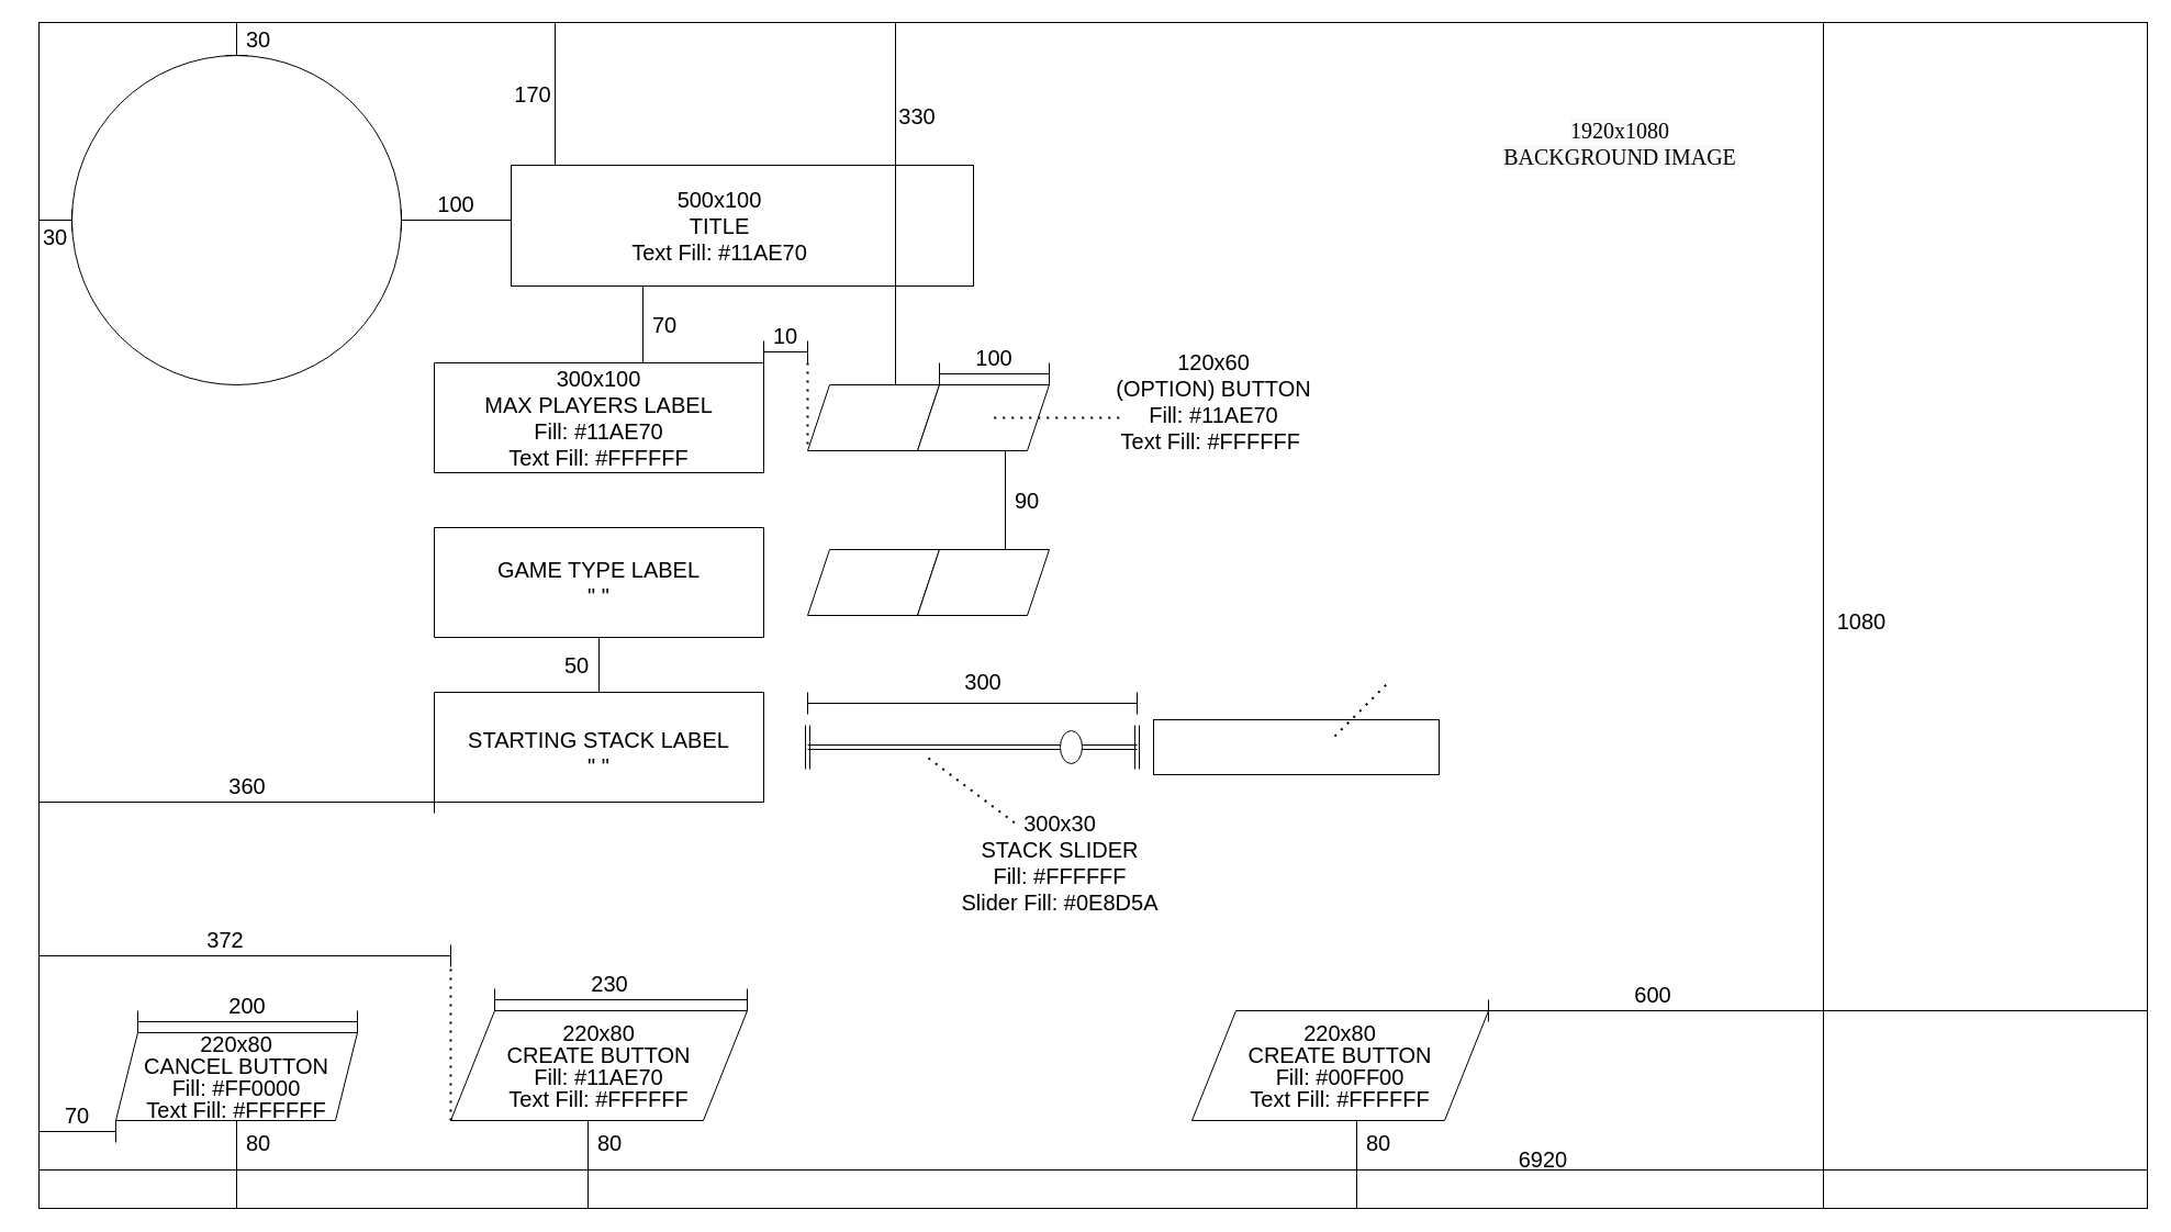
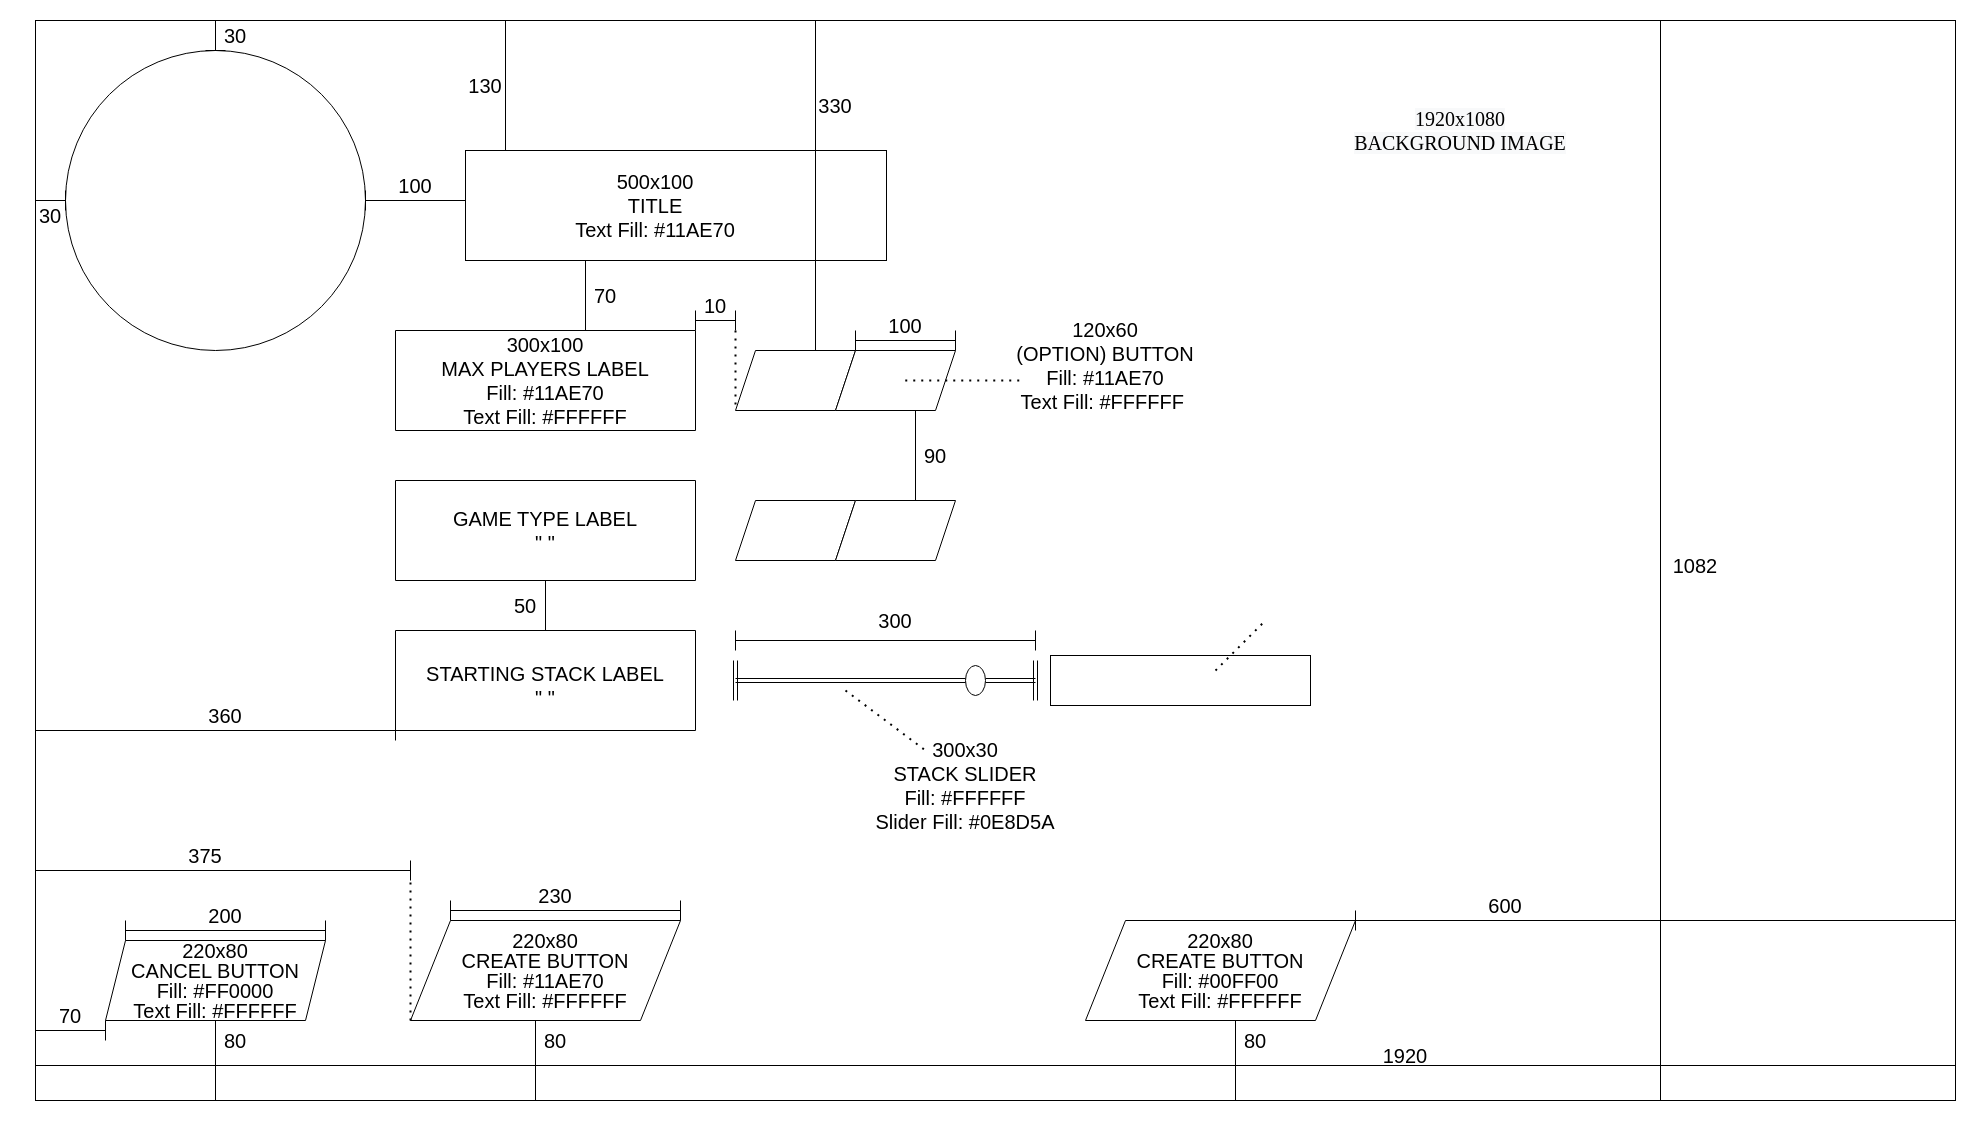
- <mxCell id="15" value="170" style="text;html=1;strokeColor=none;fillColor=none;align=center;verticalAlign=middle;whiteSpace=wrap;rounded=0;fontSize=20;" parent="1" vertex="1"><mxGeometry x="455" y="70" width="60" height="30" as="geometry" /></mxCell>
+ <mxCell id="15" value="130" style="text;html=1;strokeColor=none;fillColor=none;align=center;verticalAlign=middle;whiteSpace=wrap;rounded=0;fontSize=20;" parent="1" vertex="1"><mxGeometry x="455" y="70" width="60" height="30" as="geometry" /></mxCell>
- <mxCell id="68" value="&lt;span style=&quot;color: rgb(0 , 0 , 0) ; font-family: &amp;#34;tahoma&amp;#34; ; font-size: 20px ; font-style: normal ; font-weight: 400 ; letter-spacing: normal ; text-indent: 0px ; text-transform: none ; word-spacing: 0px ; background-color: rgb(248 , 249 , 250) ; display: inline ; float: none&quot;&gt;1920x1080&lt;/span&gt;&lt;br style=&quot;color: rgb(0 , 0 , 0) ; font-family: &amp;#34;tahoma&amp;#34; ; font-size: 20px ; font-style: normal ; font-weight: 400 ; letter-spacing: normal ; text-indent: 0px ; text-transform: none ; word-spacing: 0px ; background-color: rgb(248 , 249 , 250)&quot;&gt;&lt;span style=&quot;color: rgb(0 , 0 , 0) ; font-family: &amp;#34;tahoma&amp;#34; ; font-size: 20px ; font-style: normal ; font-weight: 400 ; letter-spacing: normal ; text-indent: 0px ; text-transform: none ; word-spacing: 0px ; background-color: rgb(248 , 249 , 250) ; display: inline ; float: none&quot;&gt;BACKGROUND IMAGE&lt;/span&gt;" style="text;whiteSpace=wrap;html=1;fontSize=15;align=center;" parent="1" vertex="1"><mxGeometry x="1365" y="100" width="220" height="60" as="geometry" /></mxCell>
+ <mxCell id="68" value="&lt;span style=&quot;color: rgb(0 , 0 , 0) ; font-family: &amp;#34;tahoma&amp;#34; ; font-size: 20px ; font-style: normal ; font-weight: 400 ; letter-spacing: normal ; text-indent: 0px ; text-transform: none ; word-spacing: 0px ; background-color: rgb(248 , 249 , 250) ; display: inline ; float: none&quot;&gt;1920x1080&lt;/span&gt;&lt;br style=&quot;color: rgb(0 , 0 , 0) ; font-family: &amp;#34;tahoma&amp;#34; ; font-size: 20px ; font-style: normal ; font-weight: 400 ; letter-spacing: normal ; text-indent: 0px ; text-transform: none ; word-spacing: 0px ; background-color: rgb(248 , 249 , 250)&quot;&gt;&lt;span style=&quot;color: rgb(0 , 0 , 0) ; font-family: &amp;#34;tahoma&amp;#34; ; font-size: 20px ; font-style: normal ; font-weight: 400 ; letter-spacing: normal ; text-indent: 0px ; text-transform: none ; word-spacing: 0px ; background-color: rgb(248 , 249 , 250) ; display: inline ; float: none&quot;&gt;BACKGROUND IMAGE&lt;/span&gt;" style="text;whiteSpace=wrap;html=1;fontSize=15;align=center;" parent="1" vertex="1"><mxGeometry x="1350" y="100" width="220" height="60" as="geometry" /></mxCell>
- <mxCell id="9" value="1080" style="text;html=1;strokeColor=none;fillColor=none;align=center;verticalAlign=middle;whiteSpace=wrap;rounded=0;fontSize=20;" parent="1" vertex="1"><mxGeometry x="1665" y="550" width="60" height="30" as="geometry" /></mxCell>
+ <mxCell id="9" value="1082" style="text;html=1;strokeColor=none;fillColor=none;align=center;verticalAlign=middle;whiteSpace=wrap;rounded=0;fontSize=20;" parent="1" vertex="1"><mxGeometry x="1665" y="550" width="60" height="30" as="geometry" /></mxCell>
- <mxCell id="75" value="372" style="text;html=1;strokeColor=none;fillColor=none;align=center;verticalAlign=middle;whiteSpace=wrap;rounded=0;fontSize=20;" vertex="1" parent="1"><mxGeometry x="175" y="840" width="60" height="30" as="geometry" /></mxCell>
+ <mxCell id="75" value="375" style="text;html=1;strokeColor=none;fillColor=none;align=center;verticalAlign=middle;whiteSpace=wrap;rounded=0;fontSize=20;" vertex="1" parent="1"><mxGeometry x="175" y="840" width="60" height="30" as="geometry" /></mxCell>
- <mxCell id="12" value="6920" style="text;html=1;strokeColor=none;fillColor=none;align=center;verticalAlign=middle;whiteSpace=wrap;rounded=0;fontSize=20;" parent="1" vertex="1"><mxGeometry x="1375" y="1040" width="60" height="30" as="geometry" /></mxCell>
+ <mxCell id="12" value="1920" style="text;html=1;strokeColor=none;fillColor=none;align=center;verticalAlign=middle;whiteSpace=wrap;rounded=0;fontSize=20;" parent="1" vertex="1"><mxGeometry x="1375" y="1040" width="60" height="30" as="geometry" /></mxCell>
